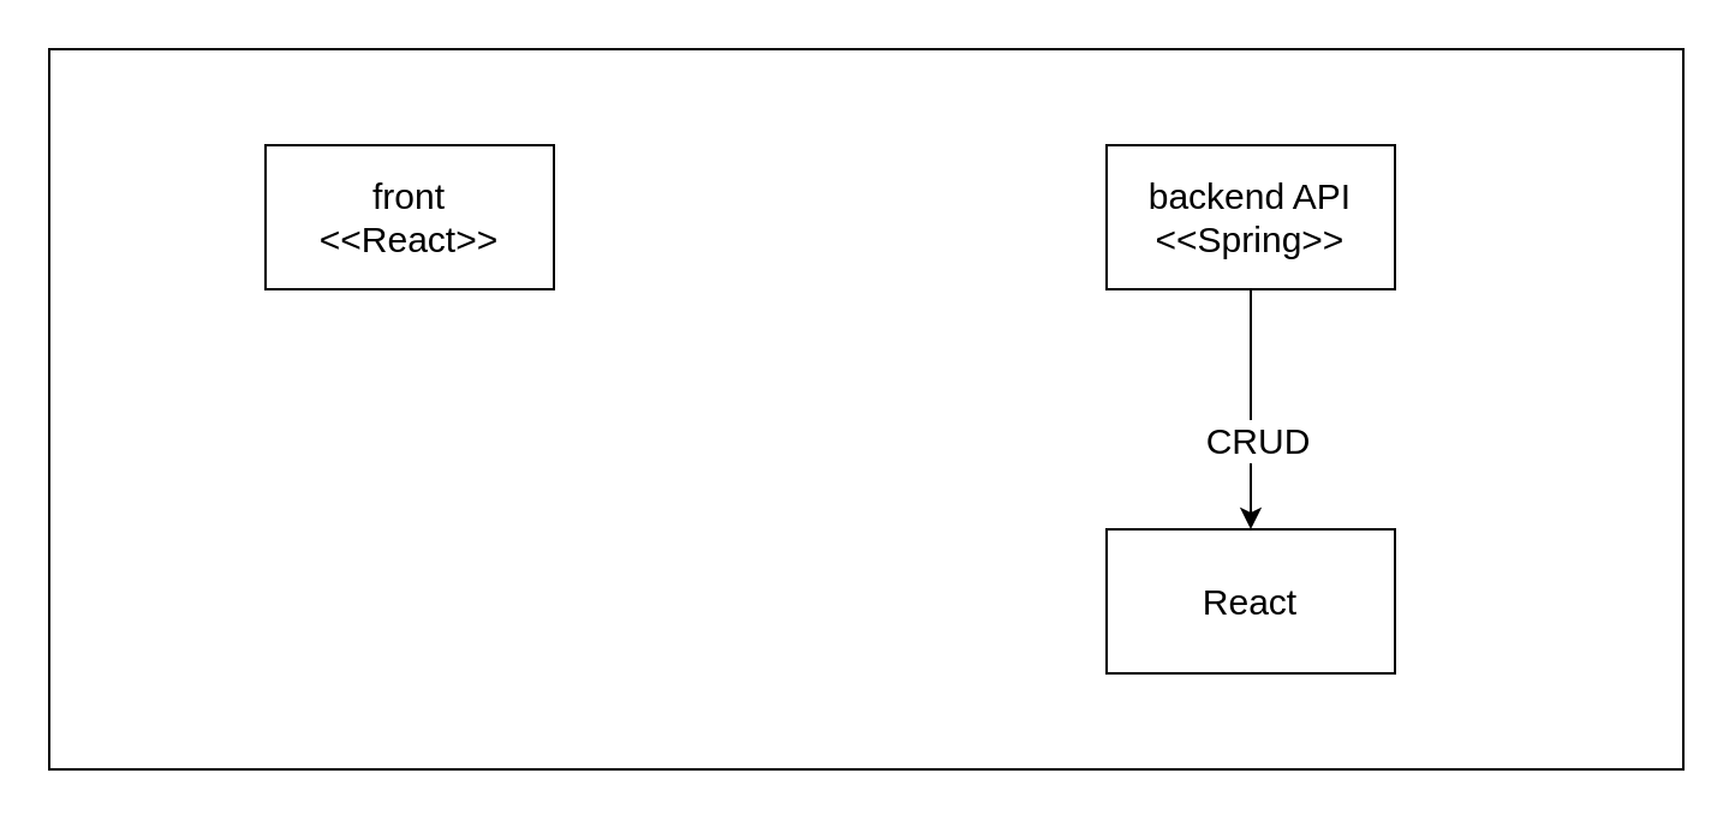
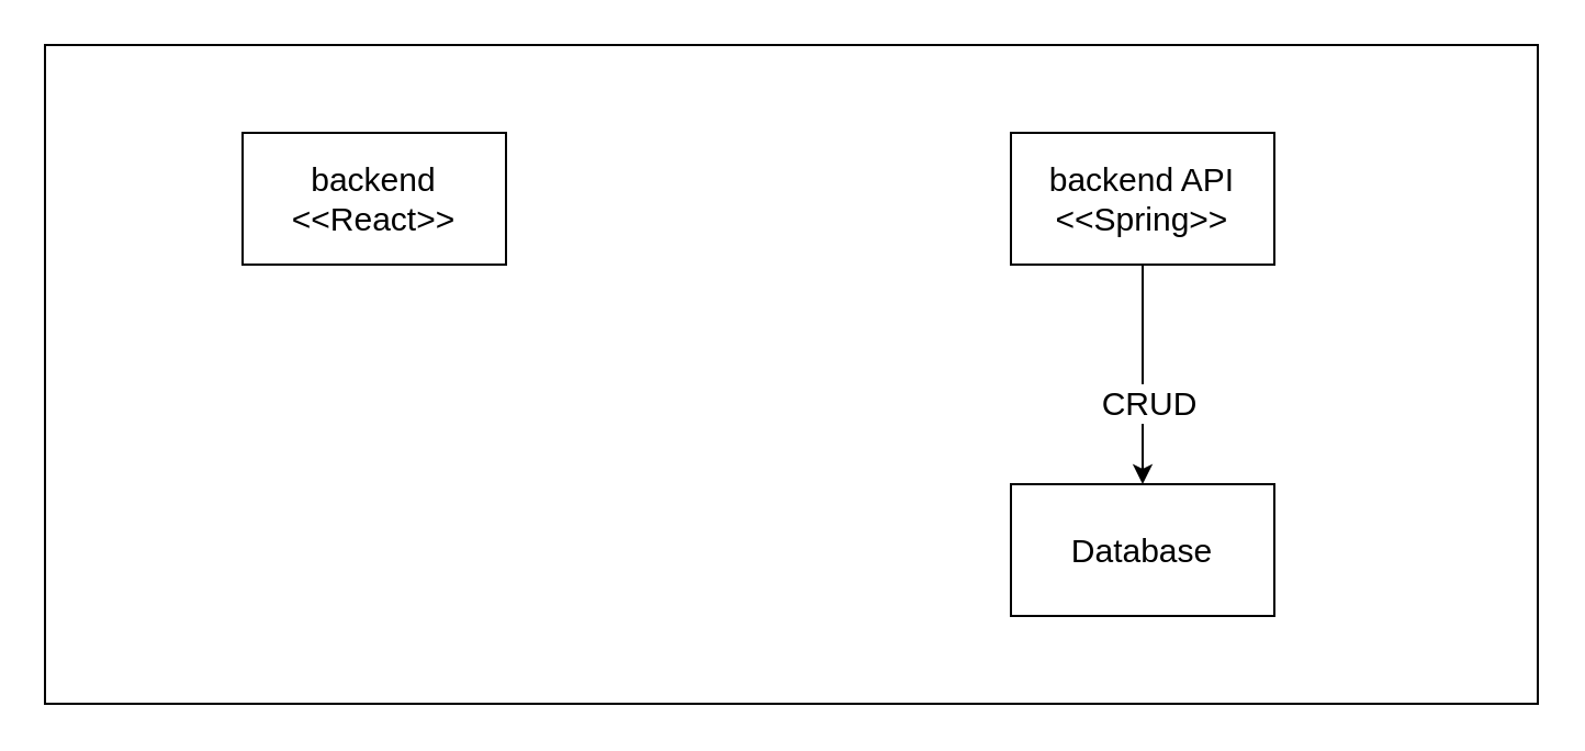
- <mxCell id="3" value="front&lt;br style=&quot;font-size: 15px;&quot;&gt;&amp;lt;&amp;lt;React&amp;gt;&amp;gt;" style="whiteSpace=wrap;html=1;fontSize=15;" vertex="1" parent="1"><mxGeometry x="110" y="60" width="120" height="60" as="geometry" /></mxCell>
+ <mxCell id="3" value="backend&lt;br style=&quot;font-size: 15px;&quot;&gt;&amp;lt;&amp;lt;React&amp;gt;&amp;gt;" style="whiteSpace=wrap;html=1;fontSize=15;" vertex="1" parent="1"><mxGeometry x="110" y="60" width="120" height="60" as="geometry" /></mxCell>
- <mxCell id="7" value="React" style="whiteSpace=wrap;html=1;fontSize=15;" vertex="1" parent="1"><mxGeometry x="460" y="220" width="120" height="60" as="geometry" /></mxCell>
+ <mxCell id="7" value="Database" style="whiteSpace=wrap;html=1;fontSize=15;" vertex="1" parent="1"><mxGeometry x="460" y="220" width="120" height="60" as="geometry" /></mxCell>
